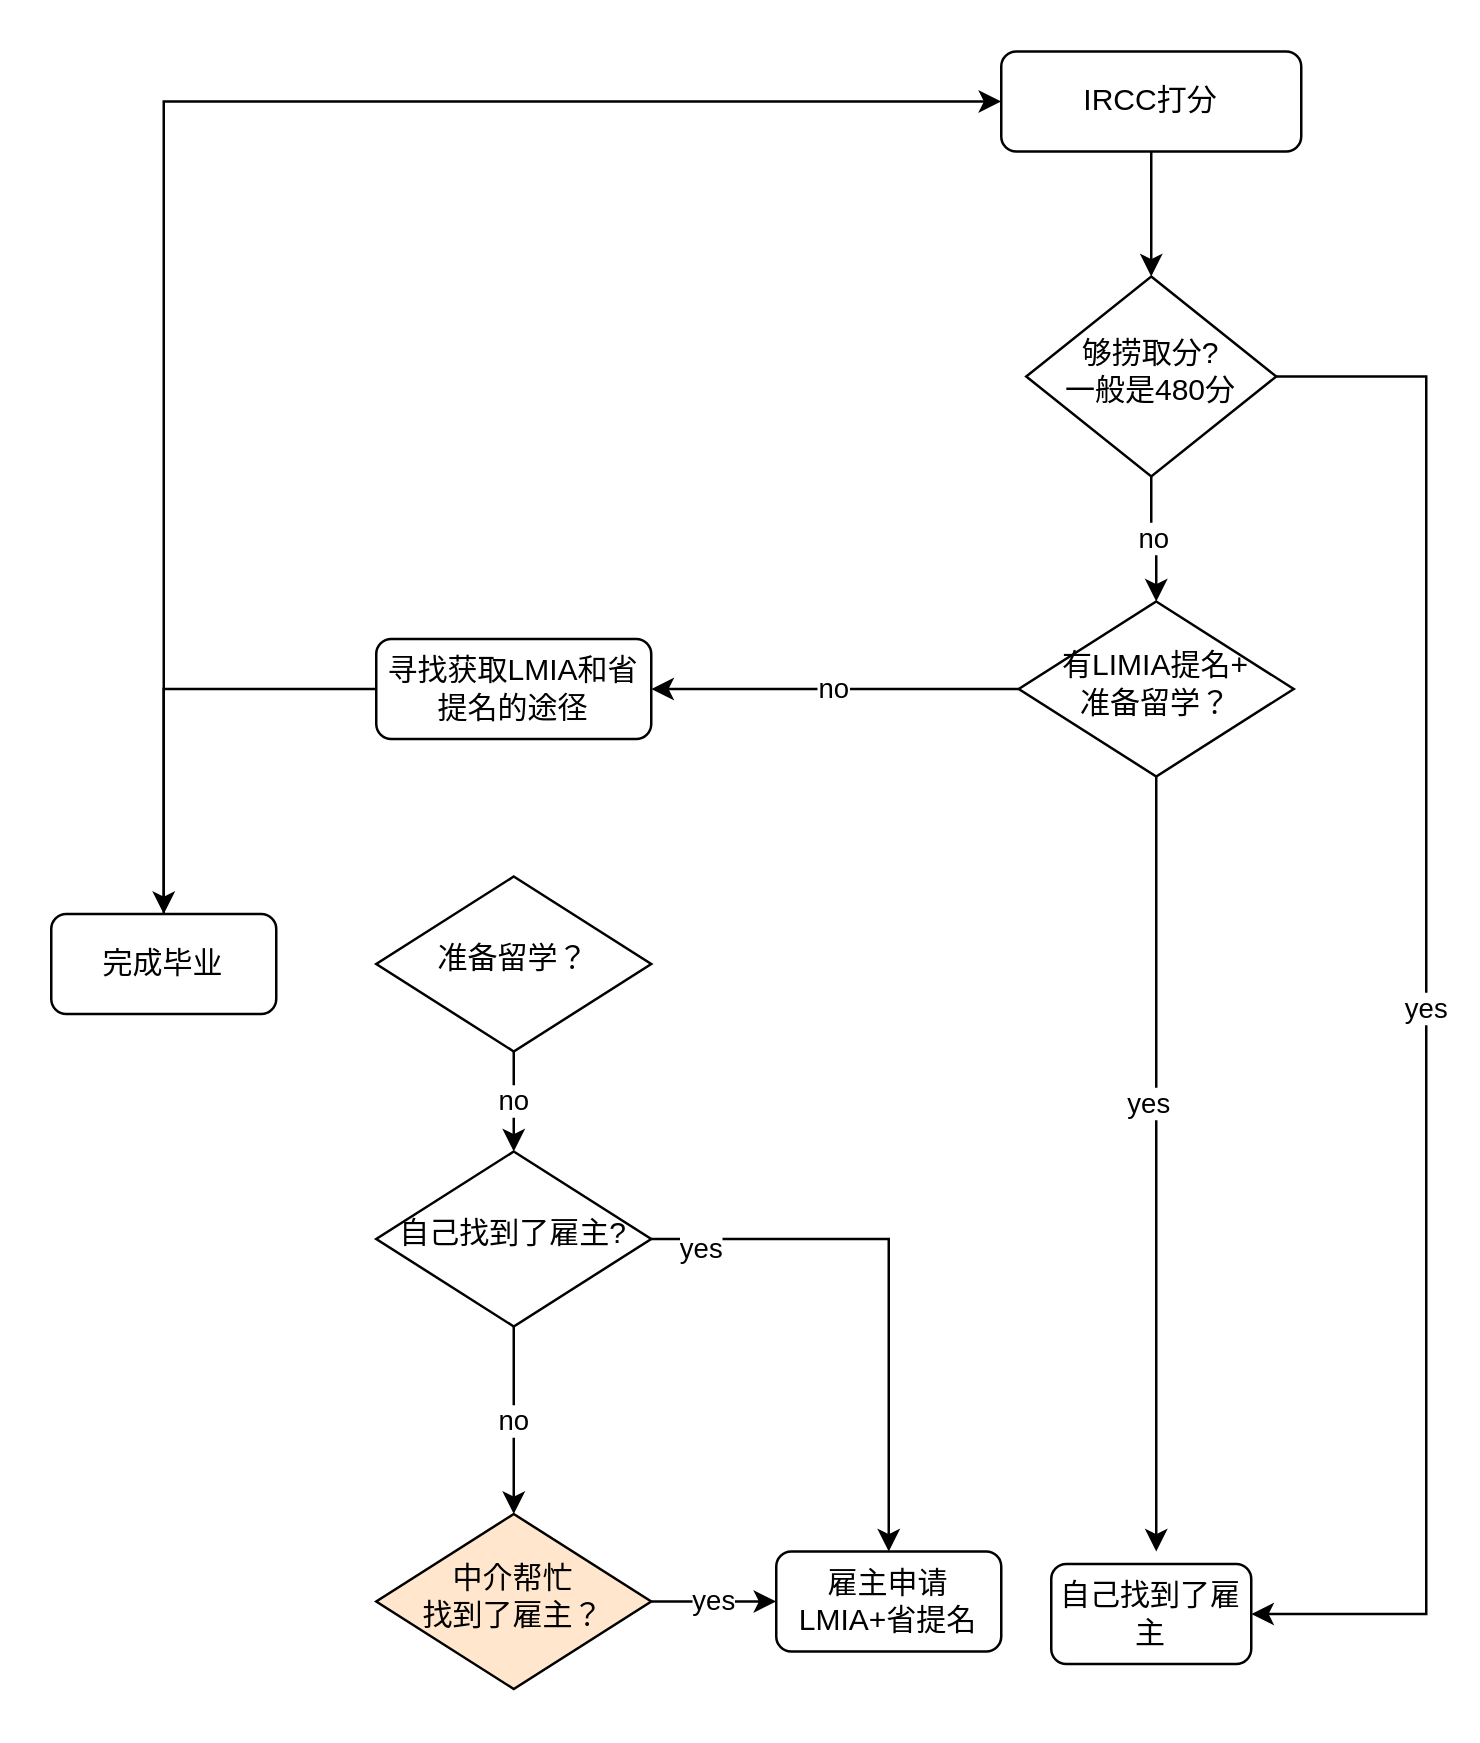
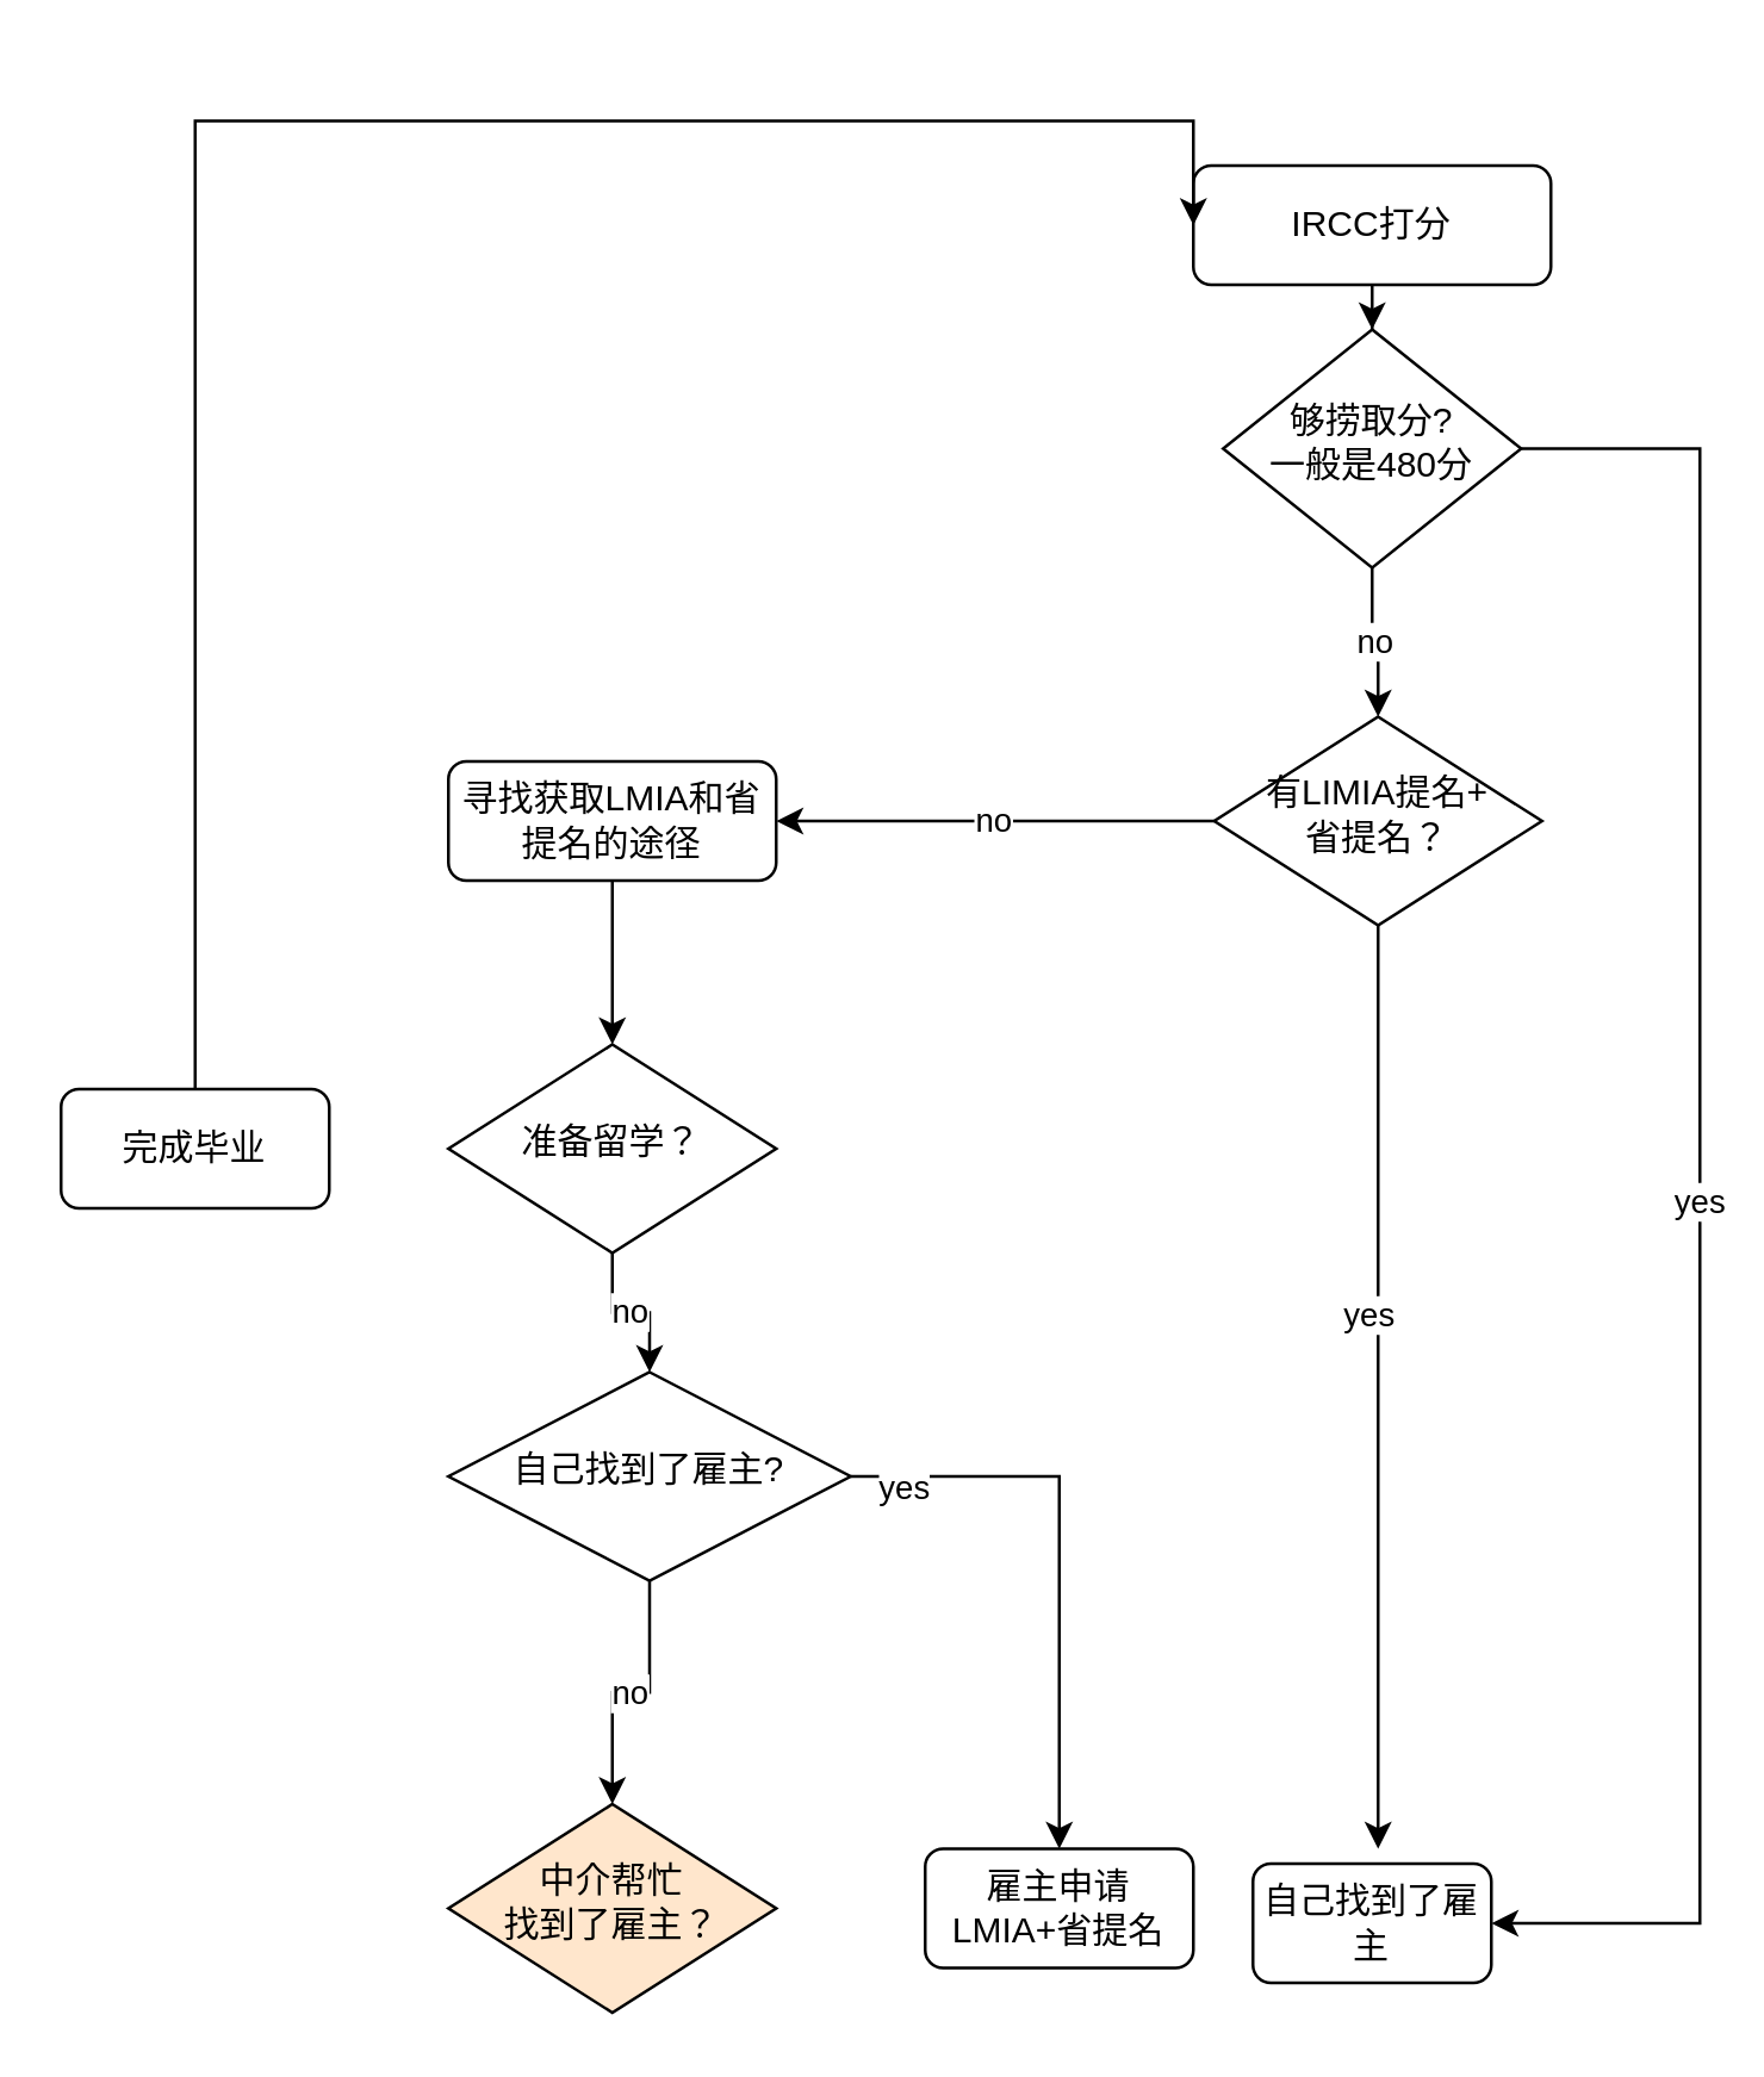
- <mxCell id="3" value="IRCC打分" style="rounded=1;whiteSpace=wrap;html=1;fontSize=12;glass=0;strokeWidth=1;shadow=0;" parent="1" vertex="1"><mxGeometry x="400" y="20" width="120" height="40" as="geometry" /></mxCell>
+ <mxCell id="3" value="IRCC打分" style="rounded=1;whiteSpace=wrap;html=1;fontSize=12;glass=0;strokeWidth=1;shadow=0;" parent="1" vertex="1"><mxGeometry x="400" y="55" width="120" height="40" as="geometry" /></mxCell>
- <mxCell id="11" value="有LIMIA提名+&lt;br&gt;准备留学？" style="rhombus;whiteSpace=wrap;html=1;shadow=0;fontFamily=Helvetica;fontSize=12;align=center;strokeWidth=1;spacing=6;spacingTop=-4;" parent="1" vertex="1"><mxGeometry x="407" y="240" width="110" height="70" as="geometry" /></mxCell>
+ <mxCell id="11" value="有LIMIA提名+&lt;br&gt;省提名？" style="rhombus;whiteSpace=wrap;html=1;shadow=0;fontFamily=Helvetica;fontSize=12;align=center;strokeWidth=1;spacing=6;spacingTop=-4;" parent="1" vertex="1"><mxGeometry x="407" y="240" width="110" height="70" as="geometry" /></mxCell>
- <mxCell id="12" style="edgeStyle=orthogonalEdgeStyle;rounded=0;orthogonalLoop=1;jettySize=auto;html=1;" edge="1" parent="1" source="13" target="23"><mxGeometry relative="1" as="geometry" /></mxCell>
+ <mxCell id="12" style="edgeStyle=orthogonalEdgeStyle;rounded=0;orthogonalLoop=1;jettySize=auto;html=1;entryX=0.5;entryY=0;entryDx=0;entryDy=0;" edge="1" parent="1" source="13" target="15"><mxGeometry relative="1" as="geometry" /></mxCell>
- <mxCell id="19" value="自己找到了雇主?" style="rhombus;whiteSpace=wrap;html=1;shadow=0;fontFamily=Helvetica;fontSize=12;align=center;strokeWidth=1;spacing=6;spacingTop=-4;" vertex="1" parent="1"><mxGeometry x="150" y="460" width="110" height="70" as="geometry" /></mxCell>
+ <mxCell id="19" value="自己找到了雇主?" style="rhombus;whiteSpace=wrap;html=1;shadow=0;fontFamily=Helvetica;fontSize=12;align=center;strokeWidth=1;spacing=6;spacingTop=-4;" vertex="1" parent="1"><mxGeometry x="150" y="460" width="135" height="70" as="geometry" /></mxCell>
- <mxCell id="20" value="yes" style="edgeStyle=orthogonalEdgeStyle;rounded=0;orthogonalLoop=1;jettySize=auto;html=1;" edge="1" parent="1" source="21" target="24"><mxGeometry relative="1" as="geometry" /></mxCell>
